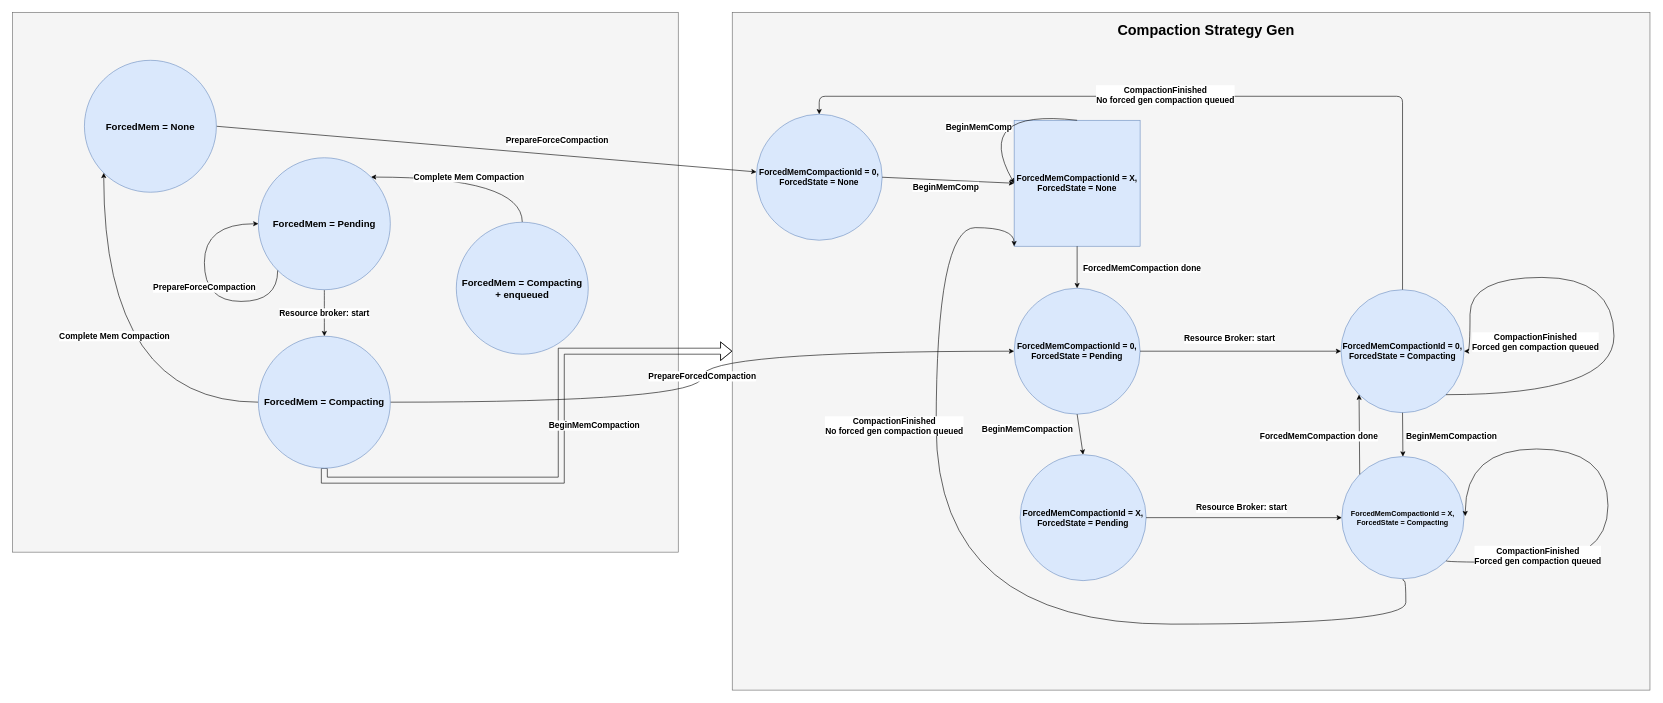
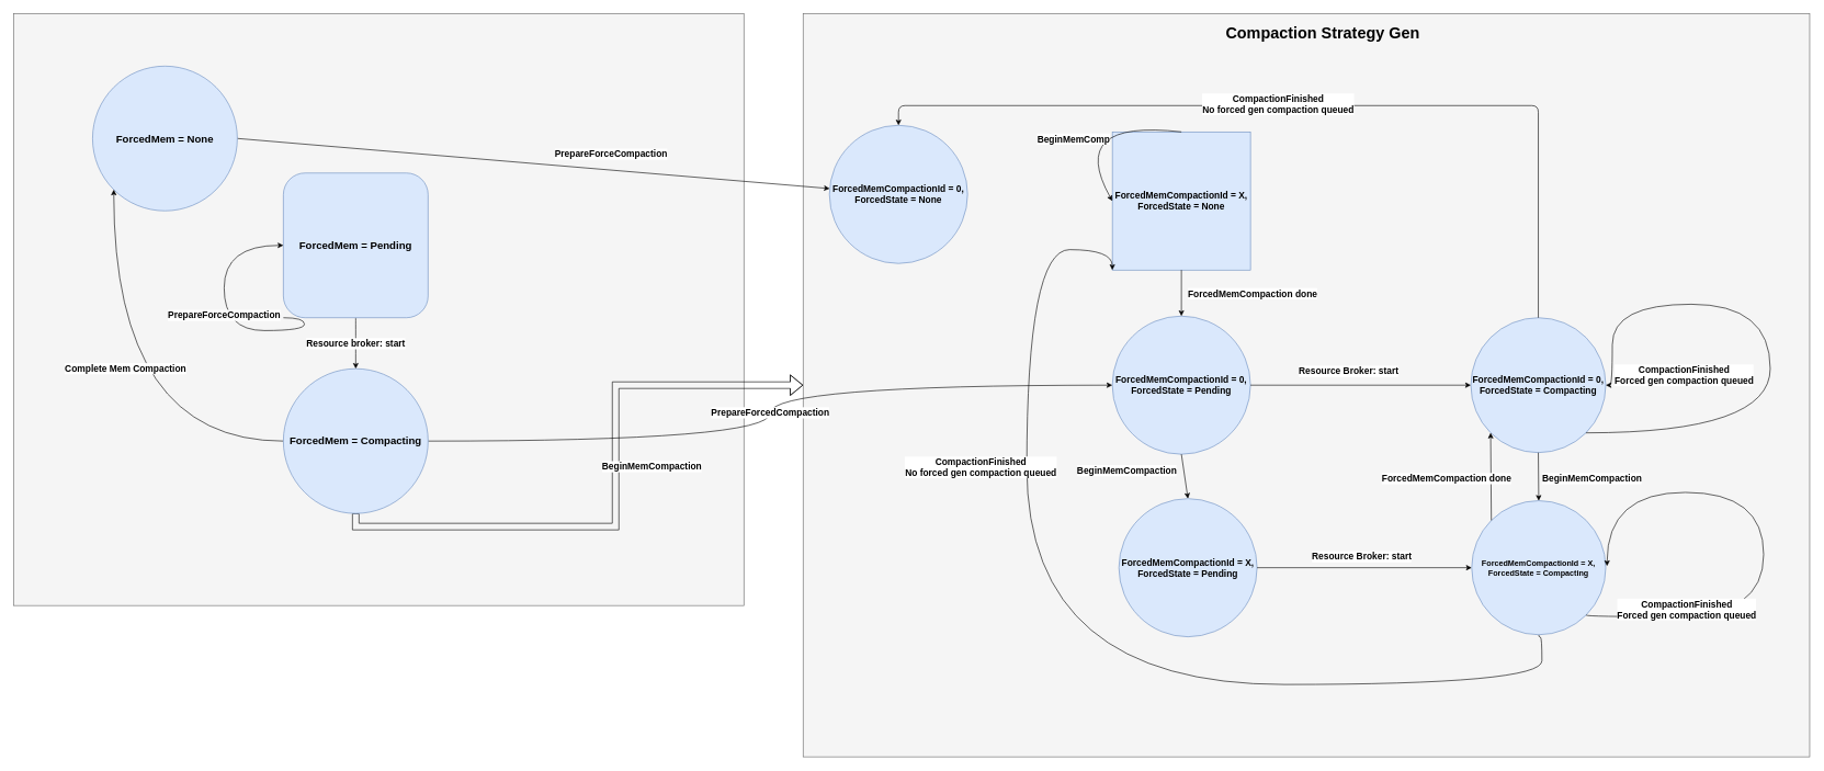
- <mxCell id="12" value="" style="endArrow=classic;html=1;exitX=1;exitY=0.5;exitDx=0;exitDy=0;entryX=0;entryY=0.5;entryDx=0;entryDy=0;" edge="1" parent="1" source="4" target="5"><mxGeometry width="50" height="50" relative="1" as="geometry"><mxPoint x="1410" y="830" as="sourcePoint" /><mxPoint x="1460" y="780" as="targetPoint" /></mxGeometry></mxCell>
- <mxCell id="13" value="&lt;font style=&quot;font-size: 14px&quot;&gt;BeginMemComp&lt;/font&gt;" style="text;html=1;align=center;verticalAlign=middle;resizable=0;points=[];labelBackgroundColor=#ffffff;fontStyle=1" vertex="1" connectable="0" parent="12"><mxGeometry x="-0.041" y="2" relative="1" as="geometry"><mxPoint y="12.21" as="offset" /></mxGeometry></mxCell>
- <mxCell id="35" value="&lt;font style=&quot;font-size: 14px&quot;&gt;&lt;b&gt;Complete Mem Compaction&lt;/b&gt;&lt;/font&gt;" style="edgeStyle=orthogonalEdgeStyle;curved=1;rounded=0;orthogonalLoop=1;jettySize=auto;html=1;exitX=0.5;exitY=0;exitDx=0;exitDy=0;entryX=1;entryY=0;entryDx=0;entryDy=0;" edge="1" parent="1" source="36" target="40"><mxGeometry relative="1" as="geometry" /></mxCell>
- <mxCell id="40" value="&lt;font size=&quot;3&quot;&gt;&lt;b&gt;ForcedMem = Pending&lt;br&gt;&lt;/b&gt;&lt;/font&gt;" style="ellipse;whiteSpace=wrap;html=1;aspect=fixed;fillColor=#dae8fc;strokeColor=#6c8ebf;" vertex="1" parent="1"><mxGeometry x="430" y="262.5" width="220" height="220" as="geometry" /></mxCell>
+ <mxCell id="40" value="&lt;font size=&quot;3&quot;&gt;&lt;b&gt;ForcedMem = Pending&lt;br&gt;&lt;/b&gt;&lt;/font&gt;" style="whiteSpace=wrap;html=1;aspect=fixed;fillColor=#dae8fc;strokeColor=#6c8ebf;rounded=1;" vertex="1" parent="1"><mxGeometry x="430" y="262.5" width="220" height="220" as="geometry" /></mxCell>
- <mxCell id="36" value="&lt;font size=&quot;3&quot;&gt;&lt;b&gt;ForcedMem = Compacting&lt;br&gt;+ enqueued&lt;br&gt;&lt;/b&gt;&lt;/font&gt;" style="ellipse;whiteSpace=wrap;html=1;aspect=fixed;fillColor=#dae8fc;strokeColor=#6c8ebf;" vertex="1" parent="1"><mxGeometry x="760" y="370" width="220" height="220" as="geometry" /></mxCell>
